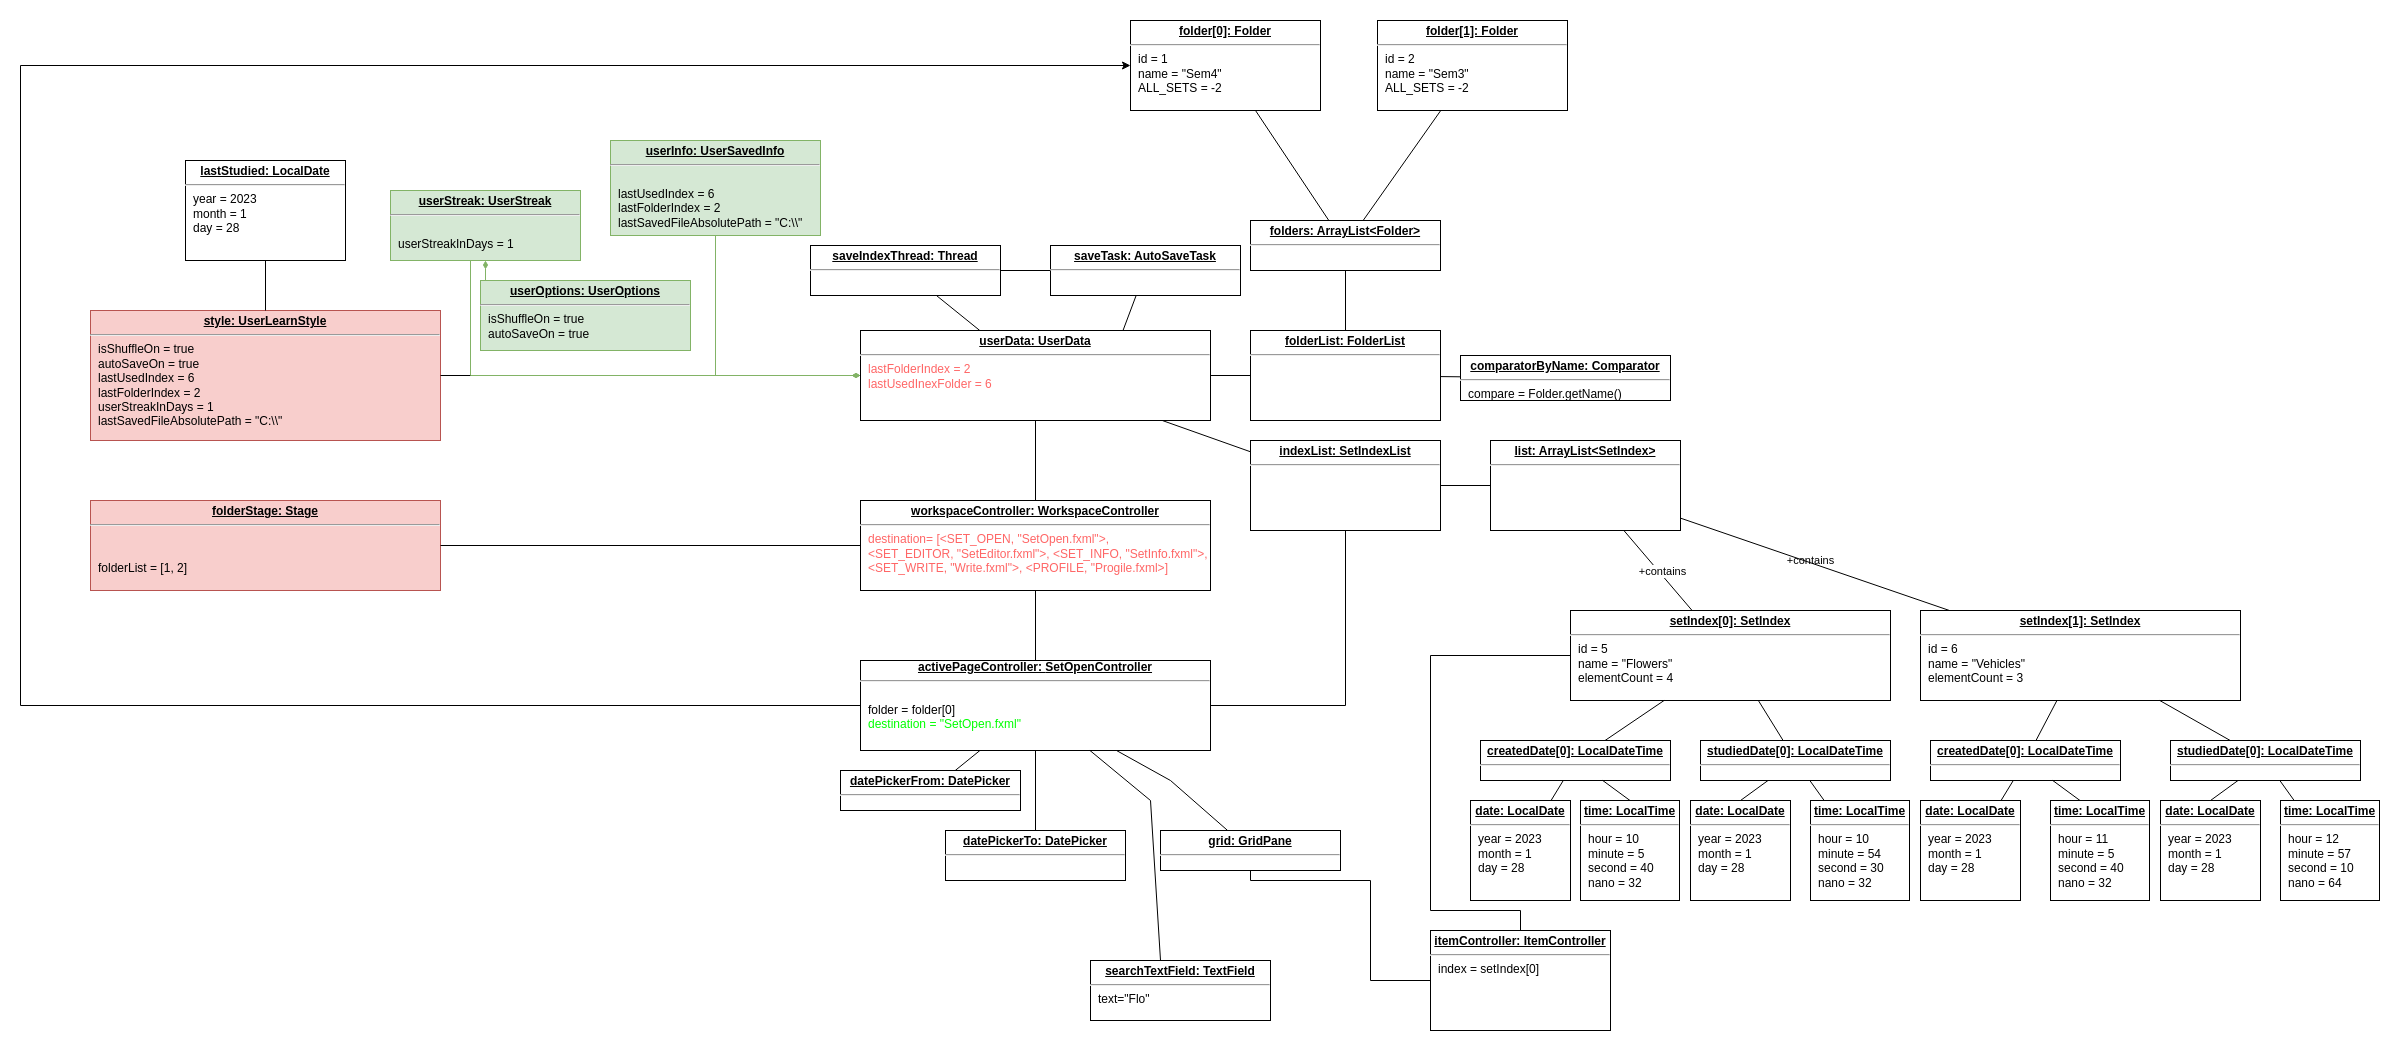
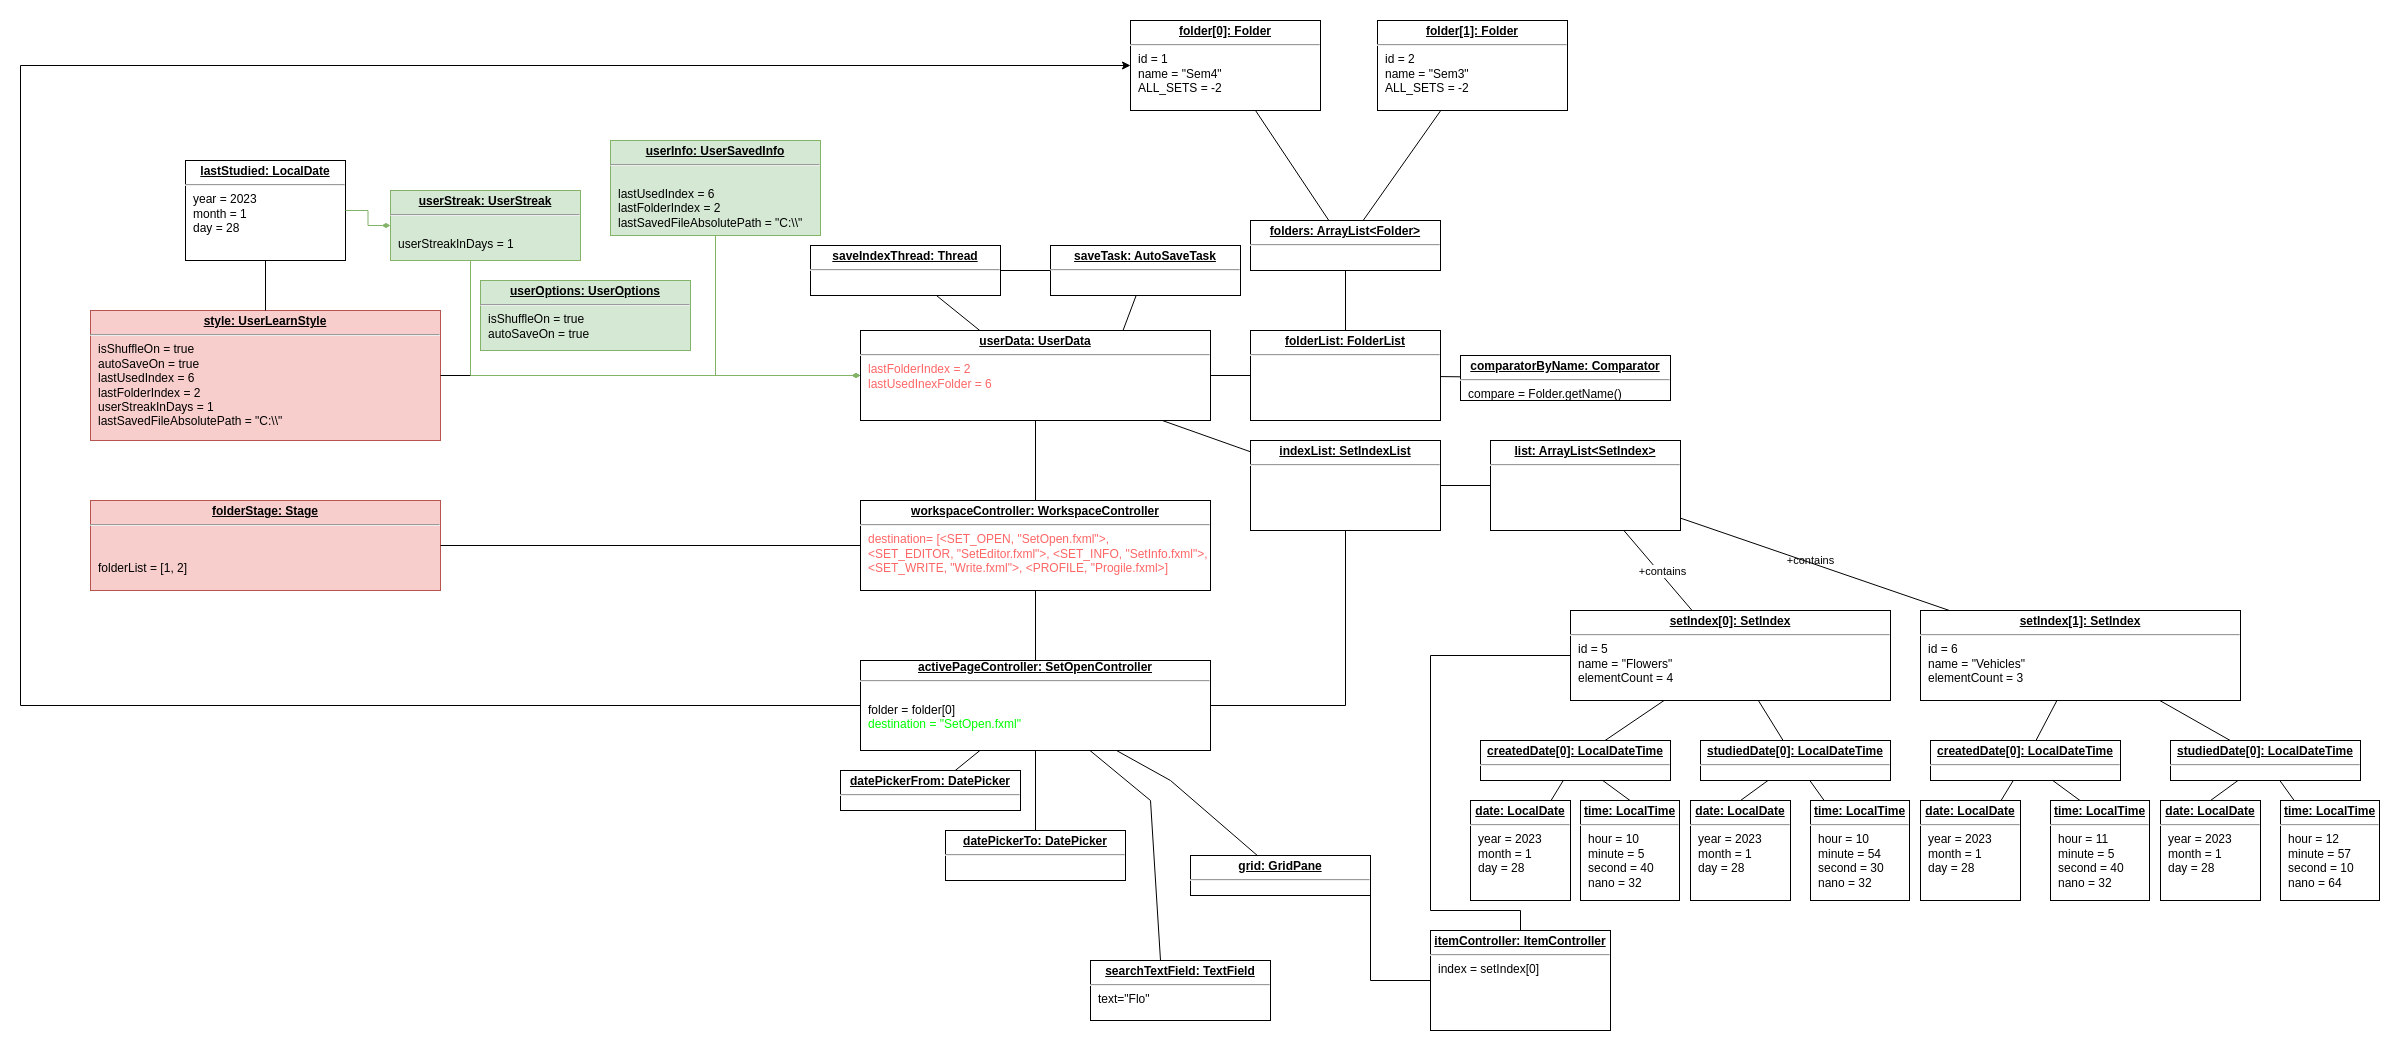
- <mxCell id="79" style="edgeStyle=orthogonalEdgeStyle;rounded=0;orthogonalLoop=1;jettySize=auto;html=1;fontColor=#00FF00;fillColor=#d5e8d4;strokeColor=#82b366;endArrow=none;endFill=0;startArrow=diamondThin;startFill=1;" edge="1" parent="1" source="75" target="77"><mxGeometry relative="1" as="geometry"><mxPoint x="870" y="385.059" as="sourcePoint" /><mxPoint x="705.059" as="targetPoint" y="270" /></mxGeometry></mxCell>
+ <mxCell id="79" style="edgeStyle=orthogonalEdgeStyle;rounded=0;orthogonalLoop=1;jettySize=auto;html=1;fontColor=#00FF00;fillColor=#d5e8d4;strokeColor=#82b366;endArrow=none;endFill=0;startArrow=diamondThin;startFill=1;" edge="1" parent="1" source="75" target="56"><mxGeometry relative="1" as="geometry"><mxPoint x="870" y="385.059" as="sourcePoint" /><mxPoint x="705.059" as="targetPoint" y="270" /></mxGeometry></mxCell>
- <mxCell id="63" value="&lt;p style=&quot;margin:0px;margin-top:4px;text-align:center;text-decoration:underline;&quot;&gt;&lt;b&gt;grid: GridPane&lt;/b&gt;&lt;/p&gt;&lt;hr&gt;&lt;p style=&quot;margin:0px;margin-left:8px;&quot;&gt;&lt;br&gt;&lt;/p&gt;&lt;p style=&quot;margin:0px;margin-left:8px;&quot;&gt;&lt;br&gt;&lt;/p&gt;" style="verticalAlign=top;align=left;overflow=fill;fontSize=12;fontFamily=Helvetica;html=1;" parent="1" vertex="1"><mxGeometry x="1160" y="830" width="180" height="40" as="geometry" /></mxCell>
+ <mxCell id="63" value="&lt;p style=&quot;margin:0px;margin-top:4px;text-align:center;text-decoration:underline;&quot;&gt;&lt;b&gt;grid: GridPane&lt;/b&gt;&lt;/p&gt;&lt;hr&gt;&lt;p style=&quot;margin:0px;margin-left:8px;&quot;&gt;&lt;br&gt;&lt;/p&gt;&lt;p style=&quot;margin:0px;margin-left:8px;&quot;&gt;&lt;br&gt;&lt;/p&gt;" style="verticalAlign=top;align=left;overflow=fill;fontSize=12;fontFamily=Helvetica;html=1;" parent="1" vertex="1"><mxGeometry x="1190" y="855" width="180" height="40" as="geometry" /></mxCell>
